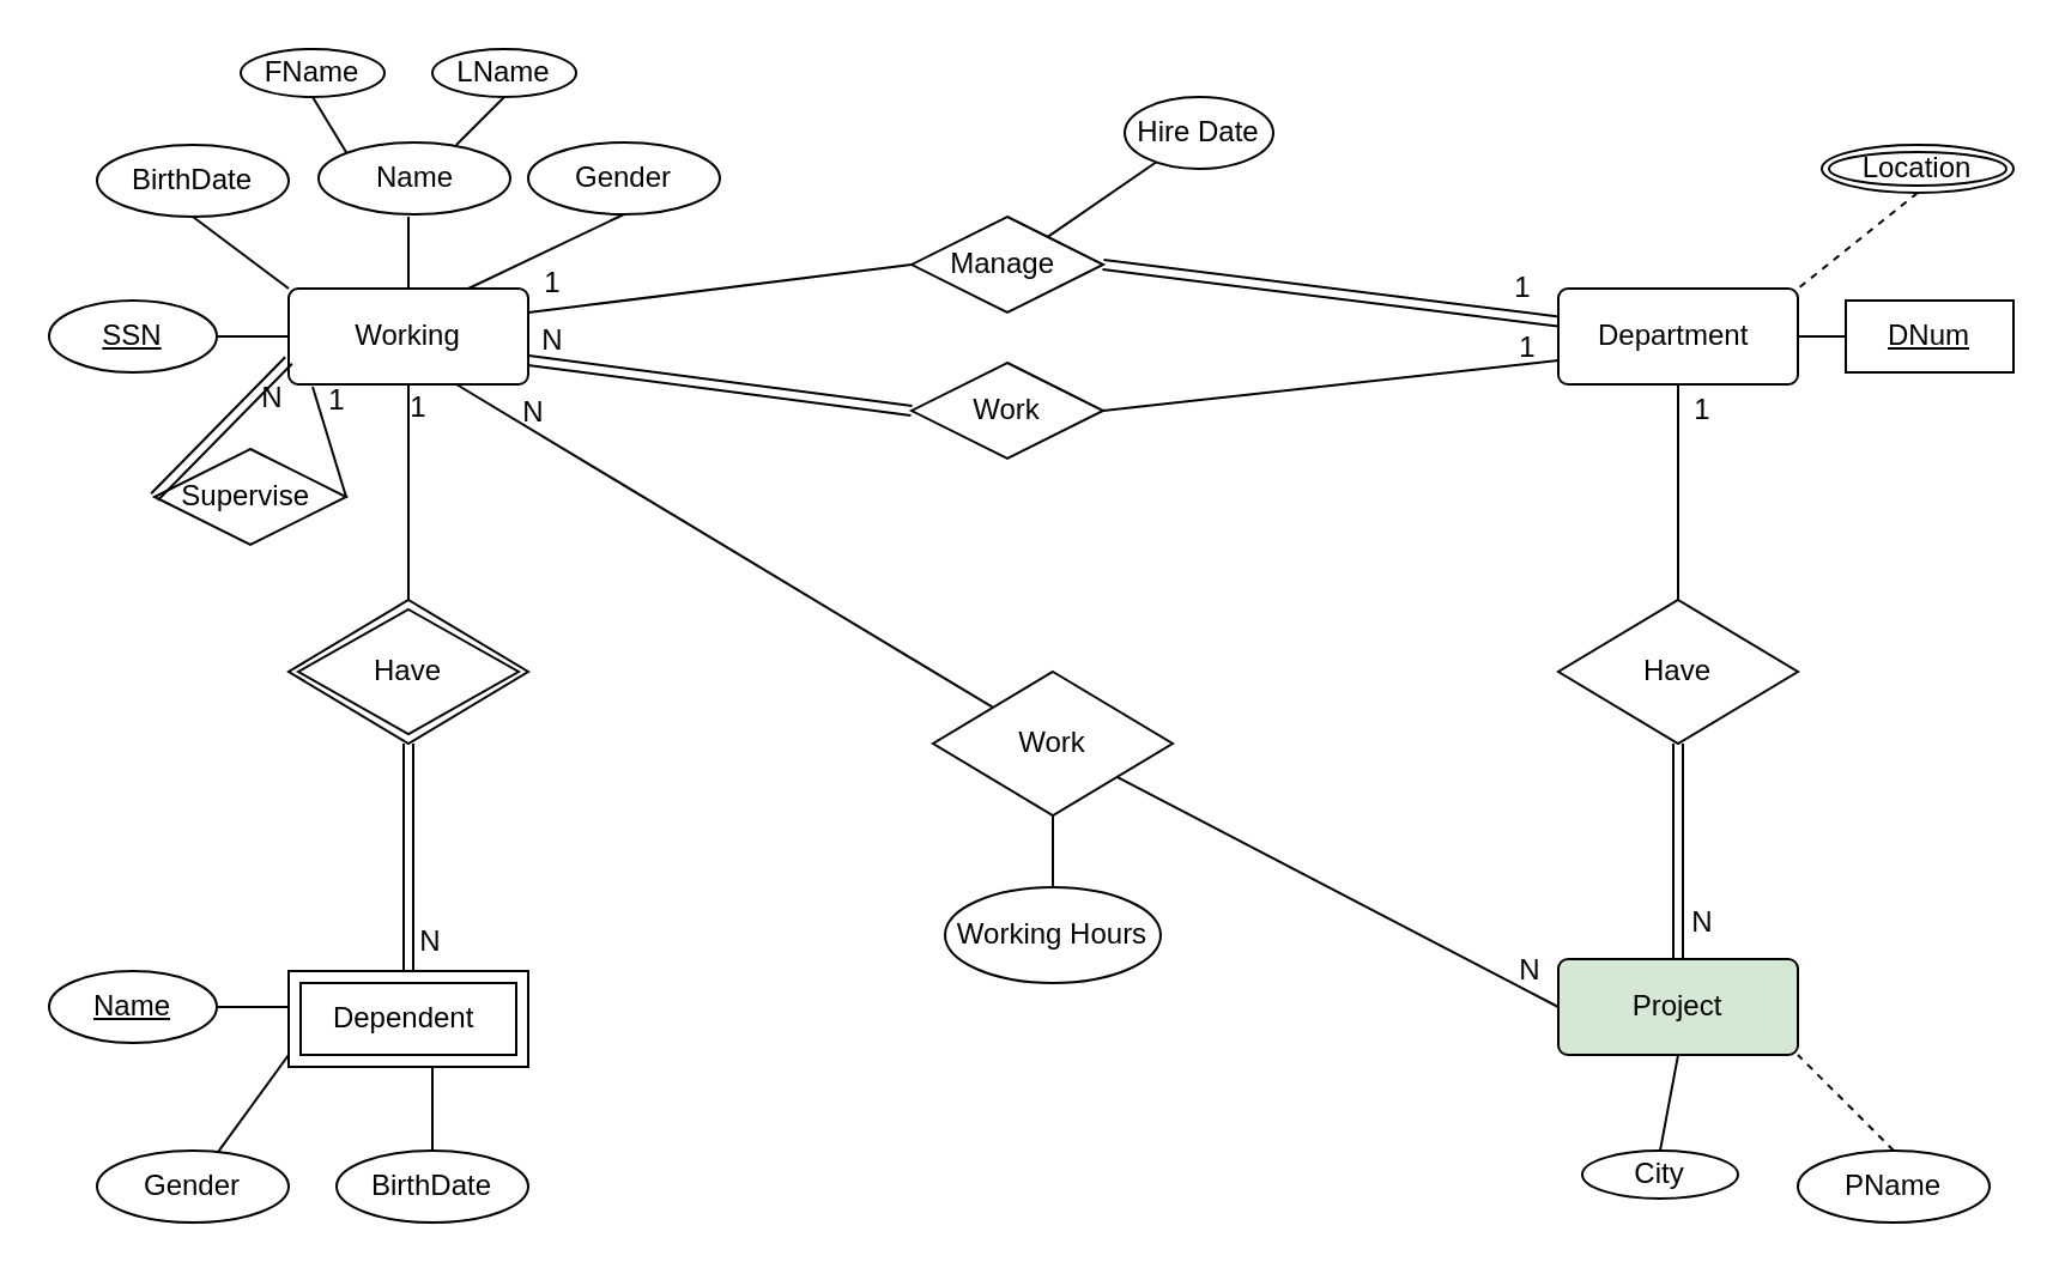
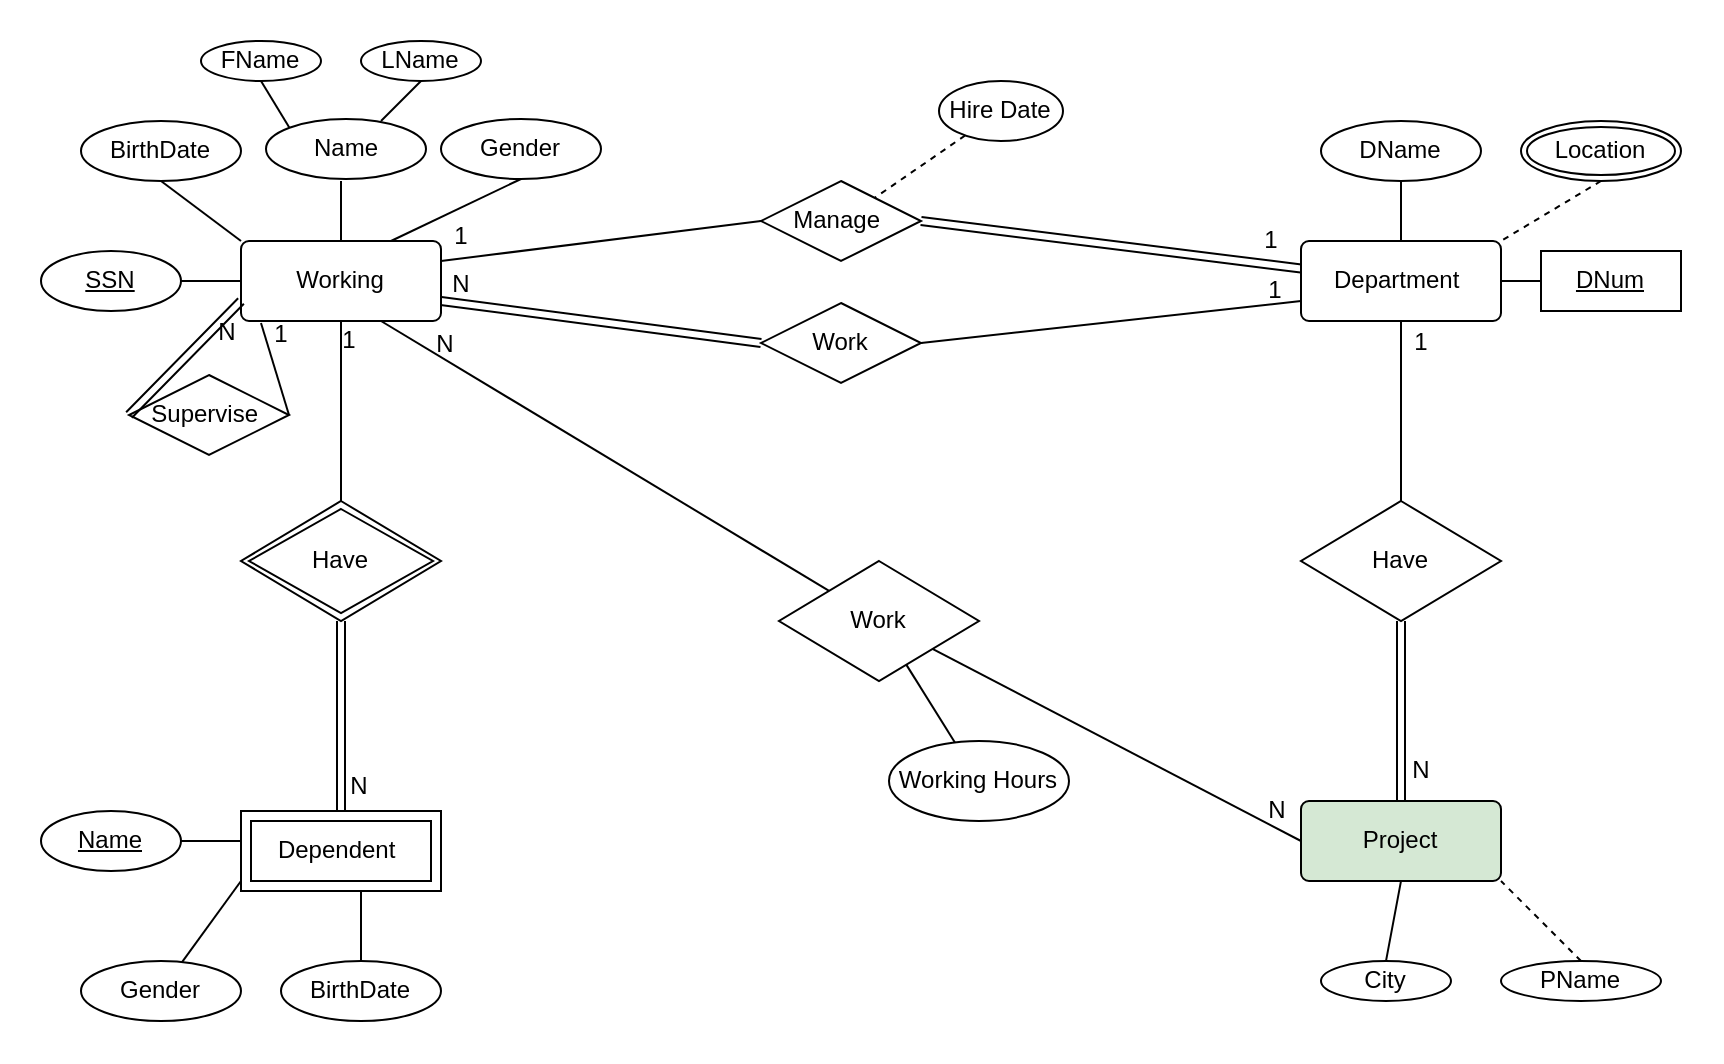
- <mxCell id="23" value="Location" style="ellipse;shape=doubleEllipse;margin=3;whiteSpace=wrap;html=1;align=center;" parent="1" vertex="1"><mxGeometry x="760" y="60" width="80" height="20" as="geometry" /></mxCell>
+ <mxCell id="23" value="Location" style="ellipse;shape=doubleEllipse;margin=3;whiteSpace=wrap;html=1;align=center;" parent="1" vertex="1"><mxGeometry x="760" y="60" width="80" height="30" as="geometry" /></mxCell>
+ <mxCell id="19" value="DName" style="ellipse;whiteSpace=wrap;html=1;align=center;" parent="1" vertex="1"><mxGeometry x="660" y="60" width="80" height="30" as="geometry" /></mxCell>
- <mxCell id="42" value="" style="rounded=0;orthogonalLoop=1;jettySize=auto;html=1;endArrow=none;endFill=0;" parent="1" source="43" target="41" edge="1"><mxGeometry relative="1" as="geometry" /></mxCell>
+ <mxCell id="42" value="" style="rounded=0;orthogonalLoop=1;jettySize=auto;html=1;endArrow=none;endFill=0;dashed=1;" parent="1" source="43" target="41" edge="1"><mxGeometry relative="1" as="geometry" /></mxCell>
+ <mxCell id="18" value="" style="rounded=0;orthogonalLoop=1;jettySize=auto;html=1;endArrow=none;endFill=0;" parent="1" source="19" target="17" edge="1"><mxGeometry relative="1" as="geometry" /></mxCell>
- <mxCell id="62" value="Working Hours" style="ellipse;whiteSpace=wrap;html=1;align=center;" parent="1" vertex="1"><mxGeometry x="394" y="370" width="90" height="40" as="geometry" /></mxCell>
+ <mxCell id="62" value="Working Hours" style="ellipse;whiteSpace=wrap;html=1;align=center;" parent="1" vertex="1"><mxGeometry x="444" y="370" width="90" height="40" as="geometry" /></mxCell>
- <mxCell id="25" value="PName" style="ellipse;whiteSpace=wrap;html=1;align=center;" parent="1" vertex="1"><mxGeometry x="750" y="480" width="80" height="30" as="geometry" /></mxCell>
+ <mxCell id="25" value="PName" style="ellipse;whiteSpace=wrap;html=1;align=center;" parent="1" vertex="1"><mxGeometry x="750" y="480" width="80" height="20" as="geometry" /></mxCell>
